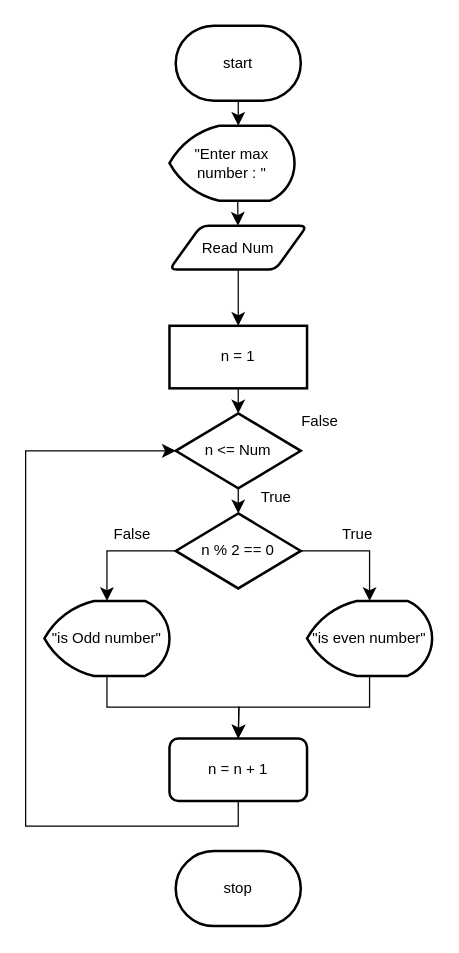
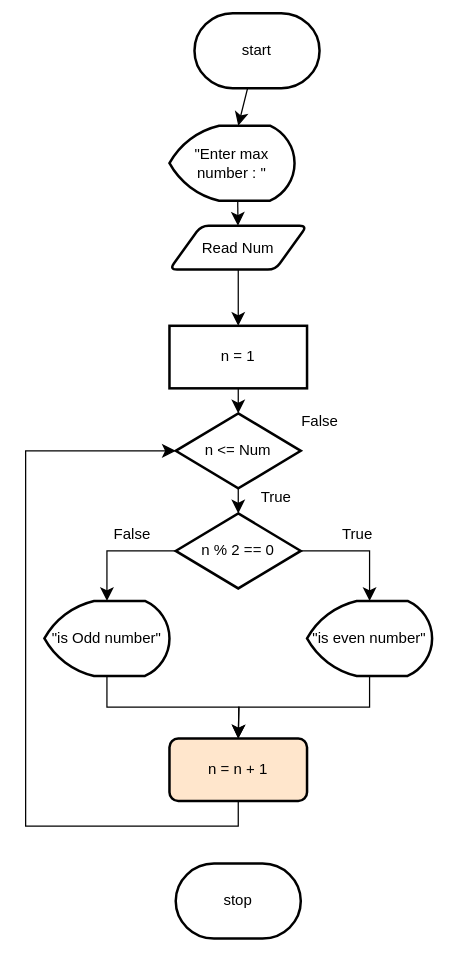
- <mxCell id="3" value="start" style="strokeWidth=2;html=1;shape=mxgraph.flowchart.terminator;whiteSpace=wrap;" vertex="1" parent="1"><mxGeometry x="140" y="20" width="100" height="60" as="geometry" /></mxCell>
+ <mxCell id="3" value="start" style="strokeWidth=2;html=1;shape=mxgraph.flowchart.terminator;whiteSpace=wrap;" vertex="1" parent="1"><mxGeometry x="155" y="10" width="100" height="60" as="geometry" /></mxCell>
- <mxCell id="23" value="n = n + 1" style="rounded=1;whiteSpace=wrap;html=1;absoluteArcSize=1;arcSize=14;strokeWidth=2;" vertex="1" parent="1"><mxGeometry x="135" y="590" width="110" height="50" as="geometry" /></mxCell>
+ <mxCell id="23" value="n = n + 1" style="rounded=1;whiteSpace=wrap;html=1;absoluteArcSize=1;arcSize=14;strokeWidth=2;fillColor=#ffe6cc;" vertex="1" parent="1"><mxGeometry x="135" y="590" width="110" height="50" as="geometry" /></mxCell>
- <mxCell id="24" value="stop" style="strokeWidth=2;html=1;shape=mxgraph.flowchart.terminator;whiteSpace=wrap;" vertex="1" parent="1"><mxGeometry x="140" y="680" width="100" height="60" as="geometry" /></mxCell>
+ <mxCell id="24" value="stop" style="strokeWidth=2;html=1;shape=mxgraph.flowchart.terminator;whiteSpace=wrap;" vertex="1" parent="1"><mxGeometry x="140" y="690" width="100" height="60" as="geometry" /></mxCell>
